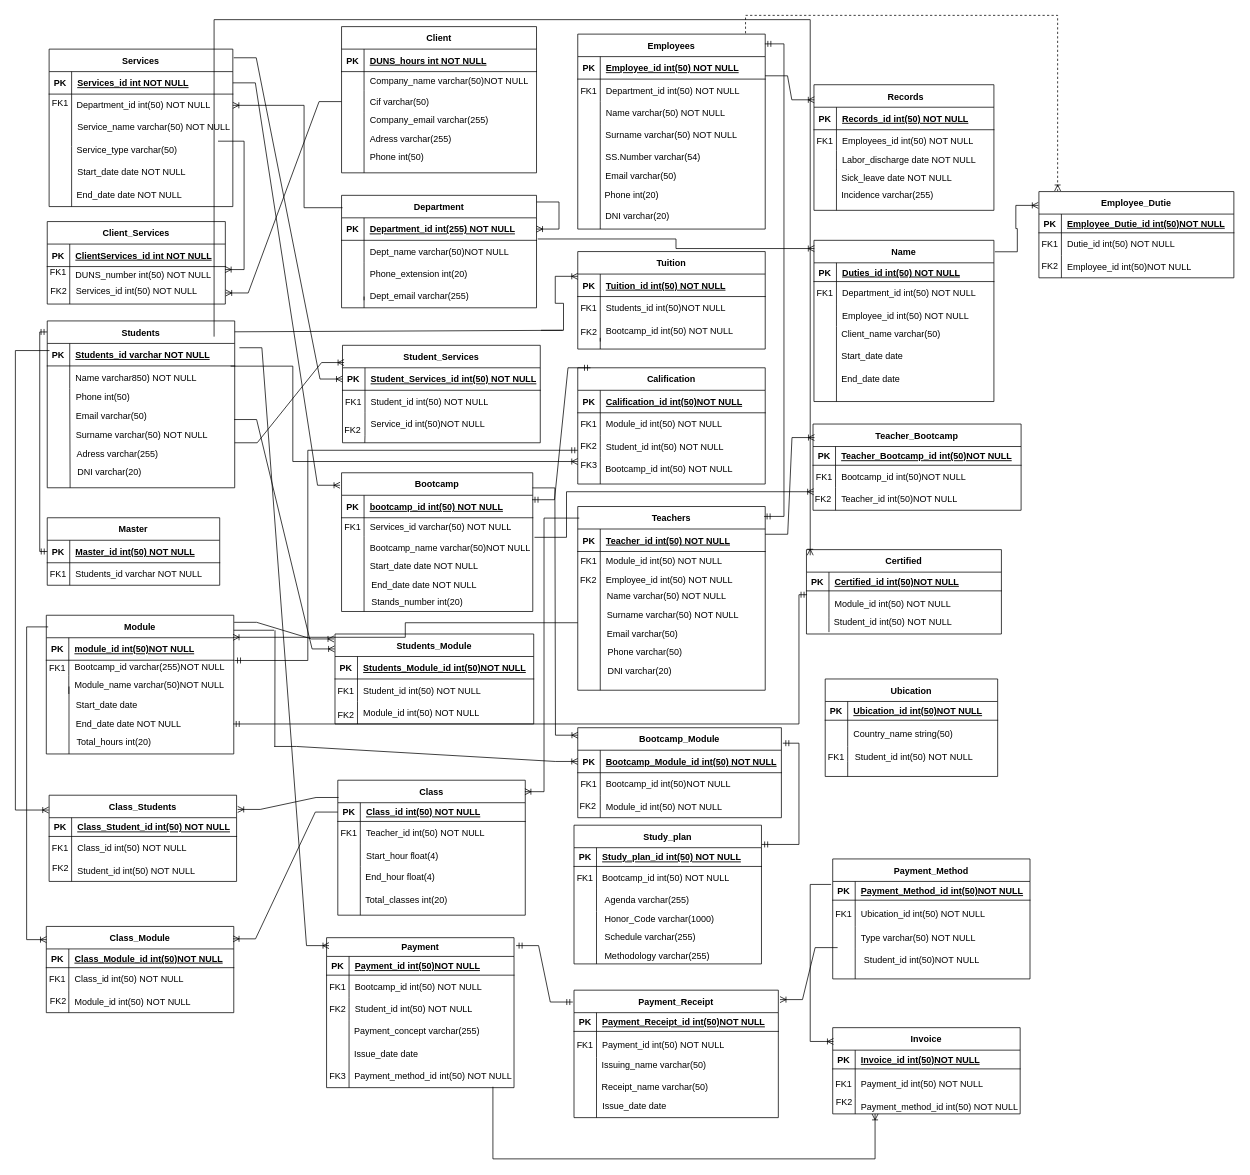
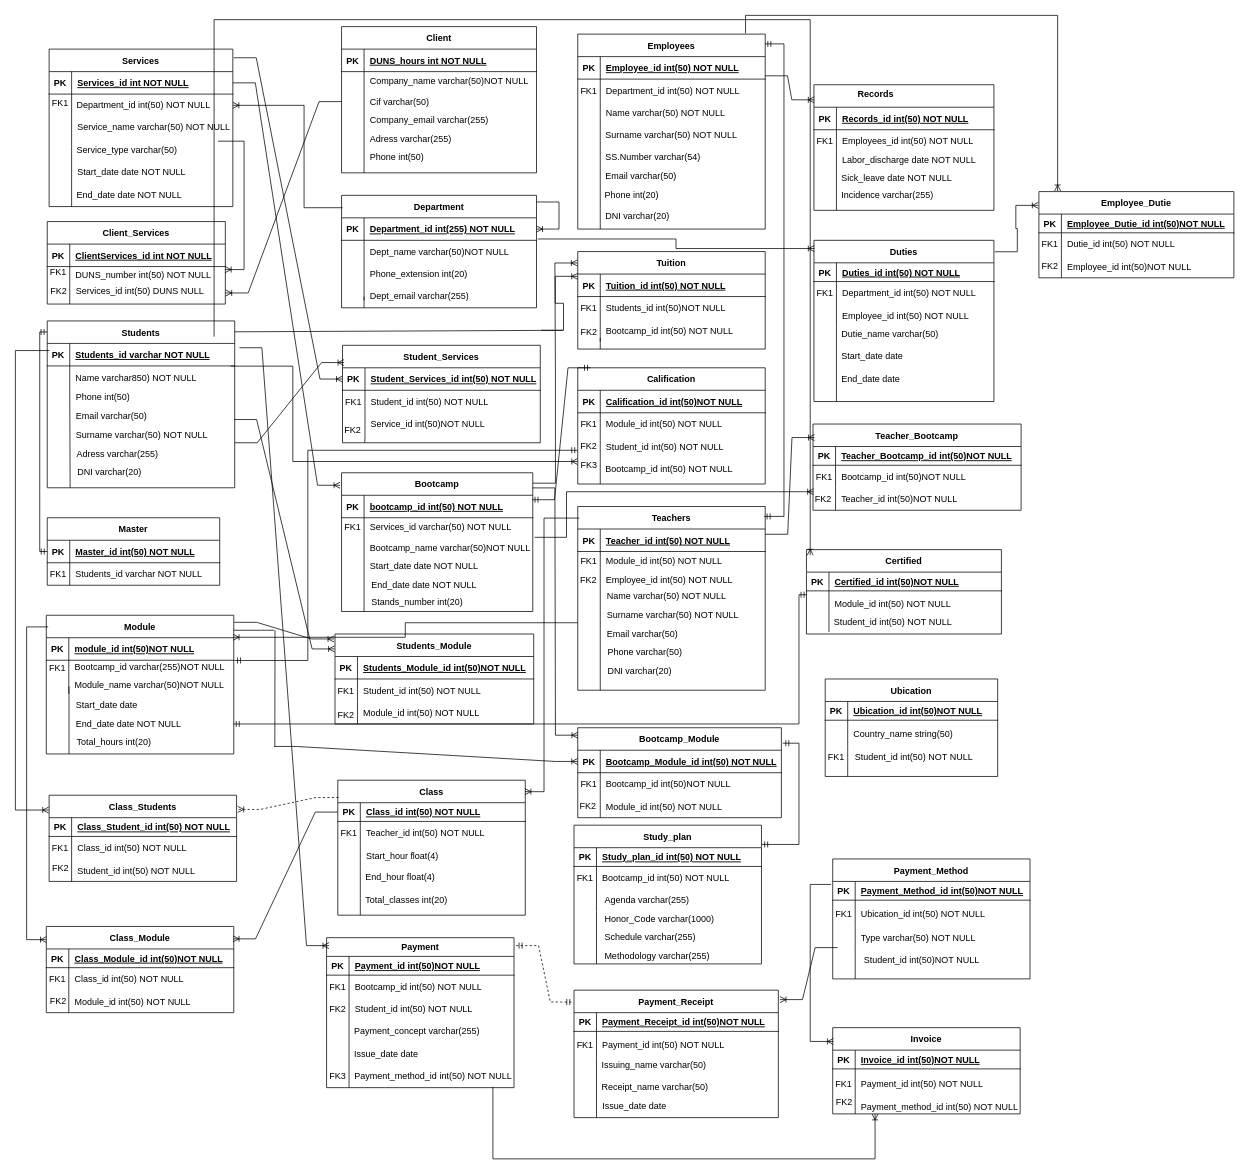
- <mxCell id="322" value="" style="edgeStyle=elbowEdgeStyle;fontSize=12;html=1;endArrow=ERoneToMany;rounded=0;elbow=vertical;exitX=0.895;exitY=-0.004;exitDx=0;exitDy=0;exitPerimeter=0;entryX=0.096;entryY=-0.007;entryDx=0;entryDy=0;entryPerimeter=0;dashed=1;" edge="1" parent="1" source="167" target="256"><mxGeometry width="100" height="100" relative="1" as="geometry"><mxPoint x="1090" y="30" as="sourcePoint" /><mxPoint x="1205" y="-35" as="targetPoint" /><Array as="points"><mxPoint x="1295" y="20" /></Array></mxGeometry></mxCell>
+ <mxCell id="322" value="" style="edgeStyle=elbowEdgeStyle;fontSize=12;html=1;endArrow=ERoneToMany;rounded=0;elbow=vertical;exitX=0.895;exitY=-0.004;exitDx=0;exitDy=0;exitPerimeter=0;entryX=0.096;entryY=-0.007;entryDx=0;entryDy=0;entryPerimeter=0;" edge="1" parent="1" source="167" target="256"><mxGeometry width="100" height="100" relative="1" as="geometry"><mxPoint x="1090" y="30" as="sourcePoint" /><mxPoint x="1205" y="-35" as="targetPoint" /><Array as="points"><mxPoint x="1295" y="20" /></Array></mxGeometry></mxCell>
- <mxCell id="182" value="&lt;b&gt;Records&lt;/b&gt;" style="text;strokeColor=none;align=center;fillColor=none;html=1;verticalAlign=middle;whiteSpace=wrap;rounded=0;" parent="1" vertex="1"><mxGeometry x="1160" y="120" width="95" height="20" as="geometry" /></mxCell>
+ <mxCell id="182" value="&lt;b&gt;Records&lt;/b&gt;" style="text;strokeColor=none;align=center;fillColor=none;html=1;verticalAlign=middle;whiteSpace=wrap;rounded=0;" parent="1" vertex="1"><mxGeometry x="1120" y="115" width="95" height="20" as="geometry" /></mxCell>
- <mxCell id="266" value="Name" style="shape=table;startSize=30;container=1;collapsible=1;childLayout=tableLayout;fixedRows=1;rowLines=0;fontStyle=1;align=center;resizeLast=1;" parent="1" vertex="1"><mxGeometry x="1085" y="320" width="240" height="215" as="geometry" /></mxCell>
+ <mxCell id="266" value="Duties" style="shape=table;startSize=30;container=1;collapsible=1;childLayout=tableLayout;fixedRows=1;rowLines=0;fontStyle=1;align=center;resizeLast=1;" parent="1" vertex="1"><mxGeometry x="1085" y="320" width="240" height="215" as="geometry" /></mxCell>
- <mxCell id="154" value="Services_id int(50) NOT NULL" style="text;strokeColor=none;align=left;fillColor=none;html=1;verticalAlign=middle;whiteSpace=wrap;rounded=0;" parent="1" vertex="1"><mxGeometry x="98.75" y="375" width="220" height="25" as="geometry" /></mxCell>
+ <mxCell id="154" value="Services_id int(50) DUNS NULL" style="text;strokeColor=none;align=left;fillColor=none;html=1;verticalAlign=middle;whiteSpace=wrap;rounded=0;" parent="1" vertex="1"><mxGeometry x="98.75" y="375" width="220" height="25" as="geometry" /></mxCell>
- <mxCell id="316" value="Client_name varchar(50)" style="text;strokeColor=none;align=left;fillColor=none;html=1;verticalAlign=middle;whiteSpace=wrap;rounded=0;" vertex="1" parent="1"><mxGeometry x="1120" y="430" width="210" height="30" as="geometry" /></mxCell>
+ <mxCell id="316" value="Dutie_name varchar(50)" style="text;strokeColor=none;align=left;fillColor=none;html=1;verticalAlign=middle;whiteSpace=wrap;rounded=0;" vertex="1" parent="1"><mxGeometry x="1120" y="430" width="210" height="30" as="geometry" /></mxCell>
+ <mxCell id="242" value="" style="edgeStyle=entityRelationEdgeStyle;fontSize=12;html=1;endArrow=ERoneToMany;rounded=0;exitX=1.001;exitY=0.075;exitDx=0;exitDy=0;exitPerimeter=0;entryX=-0.002;entryY=0.117;entryDx=0;entryDy=0;entryPerimeter=0;" parent="1" source="77" target="107" edge="1"><mxGeometry width="100" height="100" relative="1" as="geometry"><mxPoint x="721.25" y="655" as="sourcePoint" /><mxPoint x="821.25" y="555" as="targetPoint" /></mxGeometry></mxCell>
- <mxCell id="306" value="" style="edgeStyle=entityRelationEdgeStyle;fontSize=12;html=1;endArrow=ERoneToMany;rounded=0;exitX=0.004;exitY=0.128;exitDx=0;exitDy=0;exitPerimeter=0;entryX=1.006;entryY=0.165;entryDx=0;entryDy=0;entryPerimeter=0;" edge="1" parent="1" source="199" target="189"><mxGeometry width="100" height="100" relative="1" as="geometry"><mxPoint x="305" y="1265" as="sourcePoint" /><mxPoint x="405" y="1165" as="targetPoint" /></mxGeometry></mxCell>
+ <mxCell id="306" value="" style="edgeStyle=entityRelationEdgeStyle;fontSize=12;html=1;endArrow=ERoneToMany;rounded=0;exitX=0.004;exitY=0.128;exitDx=0;exitDy=0;exitPerimeter=0;entryX=1.006;entryY=0.165;entryDx=0;entryDy=0;entryPerimeter=0;dashed=1;" edge="1" parent="1" source="199" target="189"><mxGeometry width="100" height="100" relative="1" as="geometry"><mxPoint x="305" y="1265" as="sourcePoint" /><mxPoint x="405" y="1165" as="targetPoint" /></mxGeometry></mxCell>
- <mxCell id="376" value="" style="edgeStyle=entityRelationEdgeStyle;fontSize=12;html=1;endArrow=ERmandOne;startArrow=ERmandOne;rounded=0;entryX=-0.006;entryY=0.093;entryDx=0;entryDy=0;entryPerimeter=0;exitX=1.011;exitY=0.053;exitDx=0;exitDy=0;exitPerimeter=0;" edge="1" parent="1" source="328" target="338"><mxGeometry width="100" height="100" relative="1" as="geometry"><mxPoint x="660" y="1380" as="sourcePoint" /><mxPoint x="760" y="1280" as="targetPoint" /></mxGeometry></mxCell>
+ <mxCell id="376" value="" style="edgeStyle=entityRelationEdgeStyle;fontSize=12;html=1;endArrow=ERmandOne;startArrow=ERmandOne;rounded=0;entryX=-0.006;entryY=0.093;entryDx=0;entryDy=0;entryPerimeter=0;exitX=1.011;exitY=0.053;exitDx=0;exitDy=0;exitPerimeter=0;dashed=1;" edge="1" parent="1" source="328" target="338"><mxGeometry width="100" height="100" relative="1" as="geometry"><mxPoint x="660" y="1380" as="sourcePoint" /><mxPoint x="760" y="1280" as="targetPoint" /></mxGeometry></mxCell>
